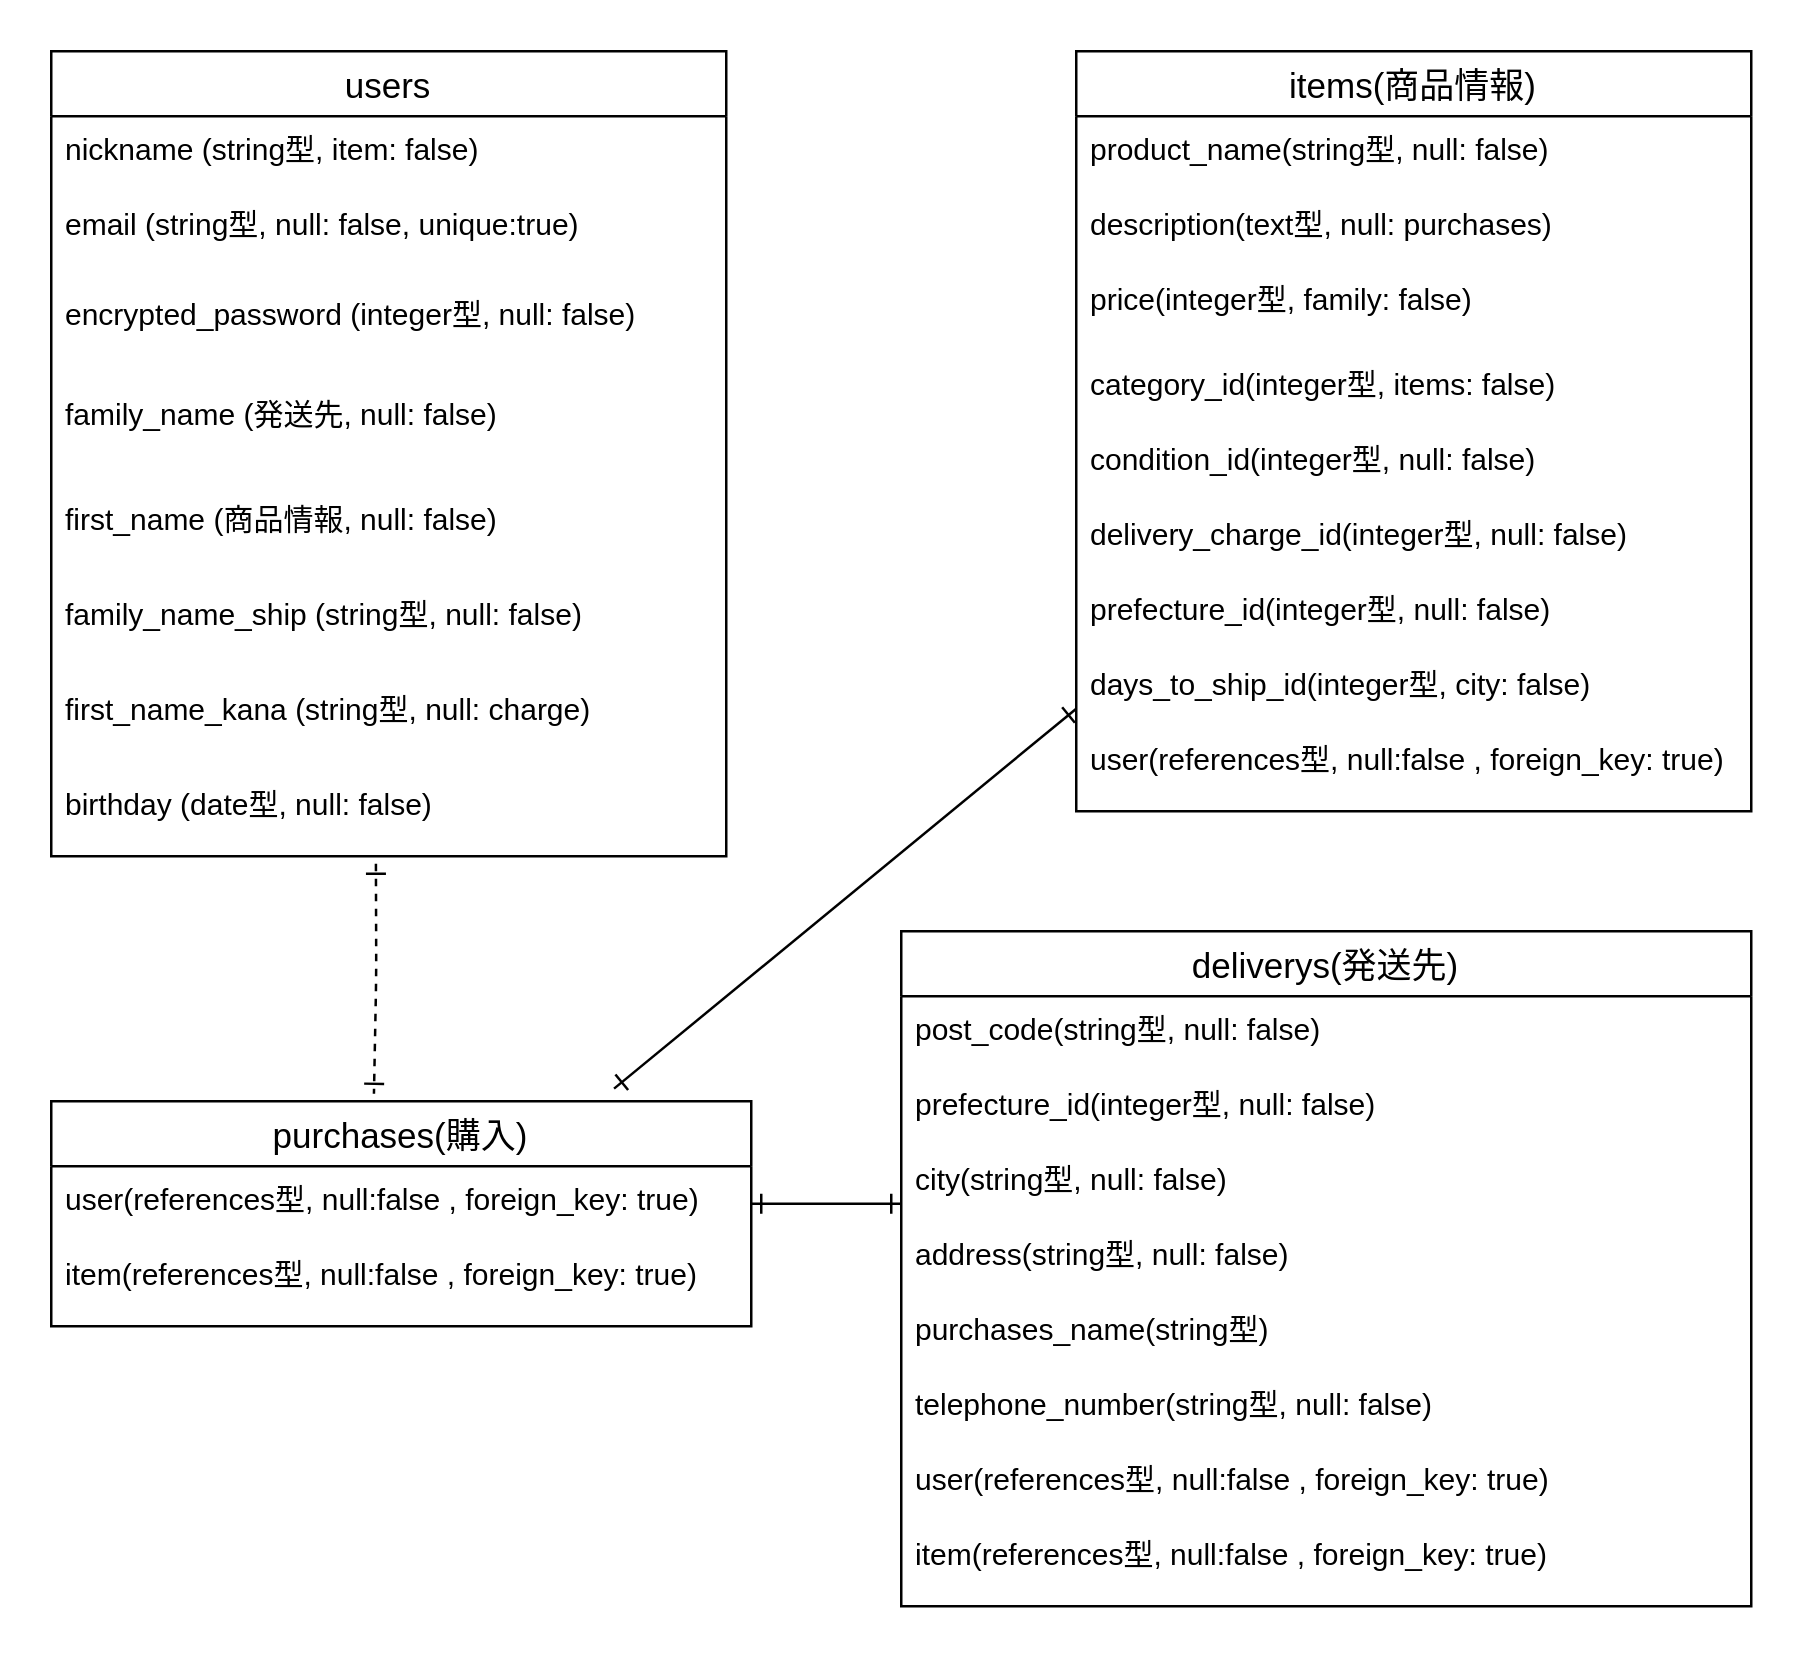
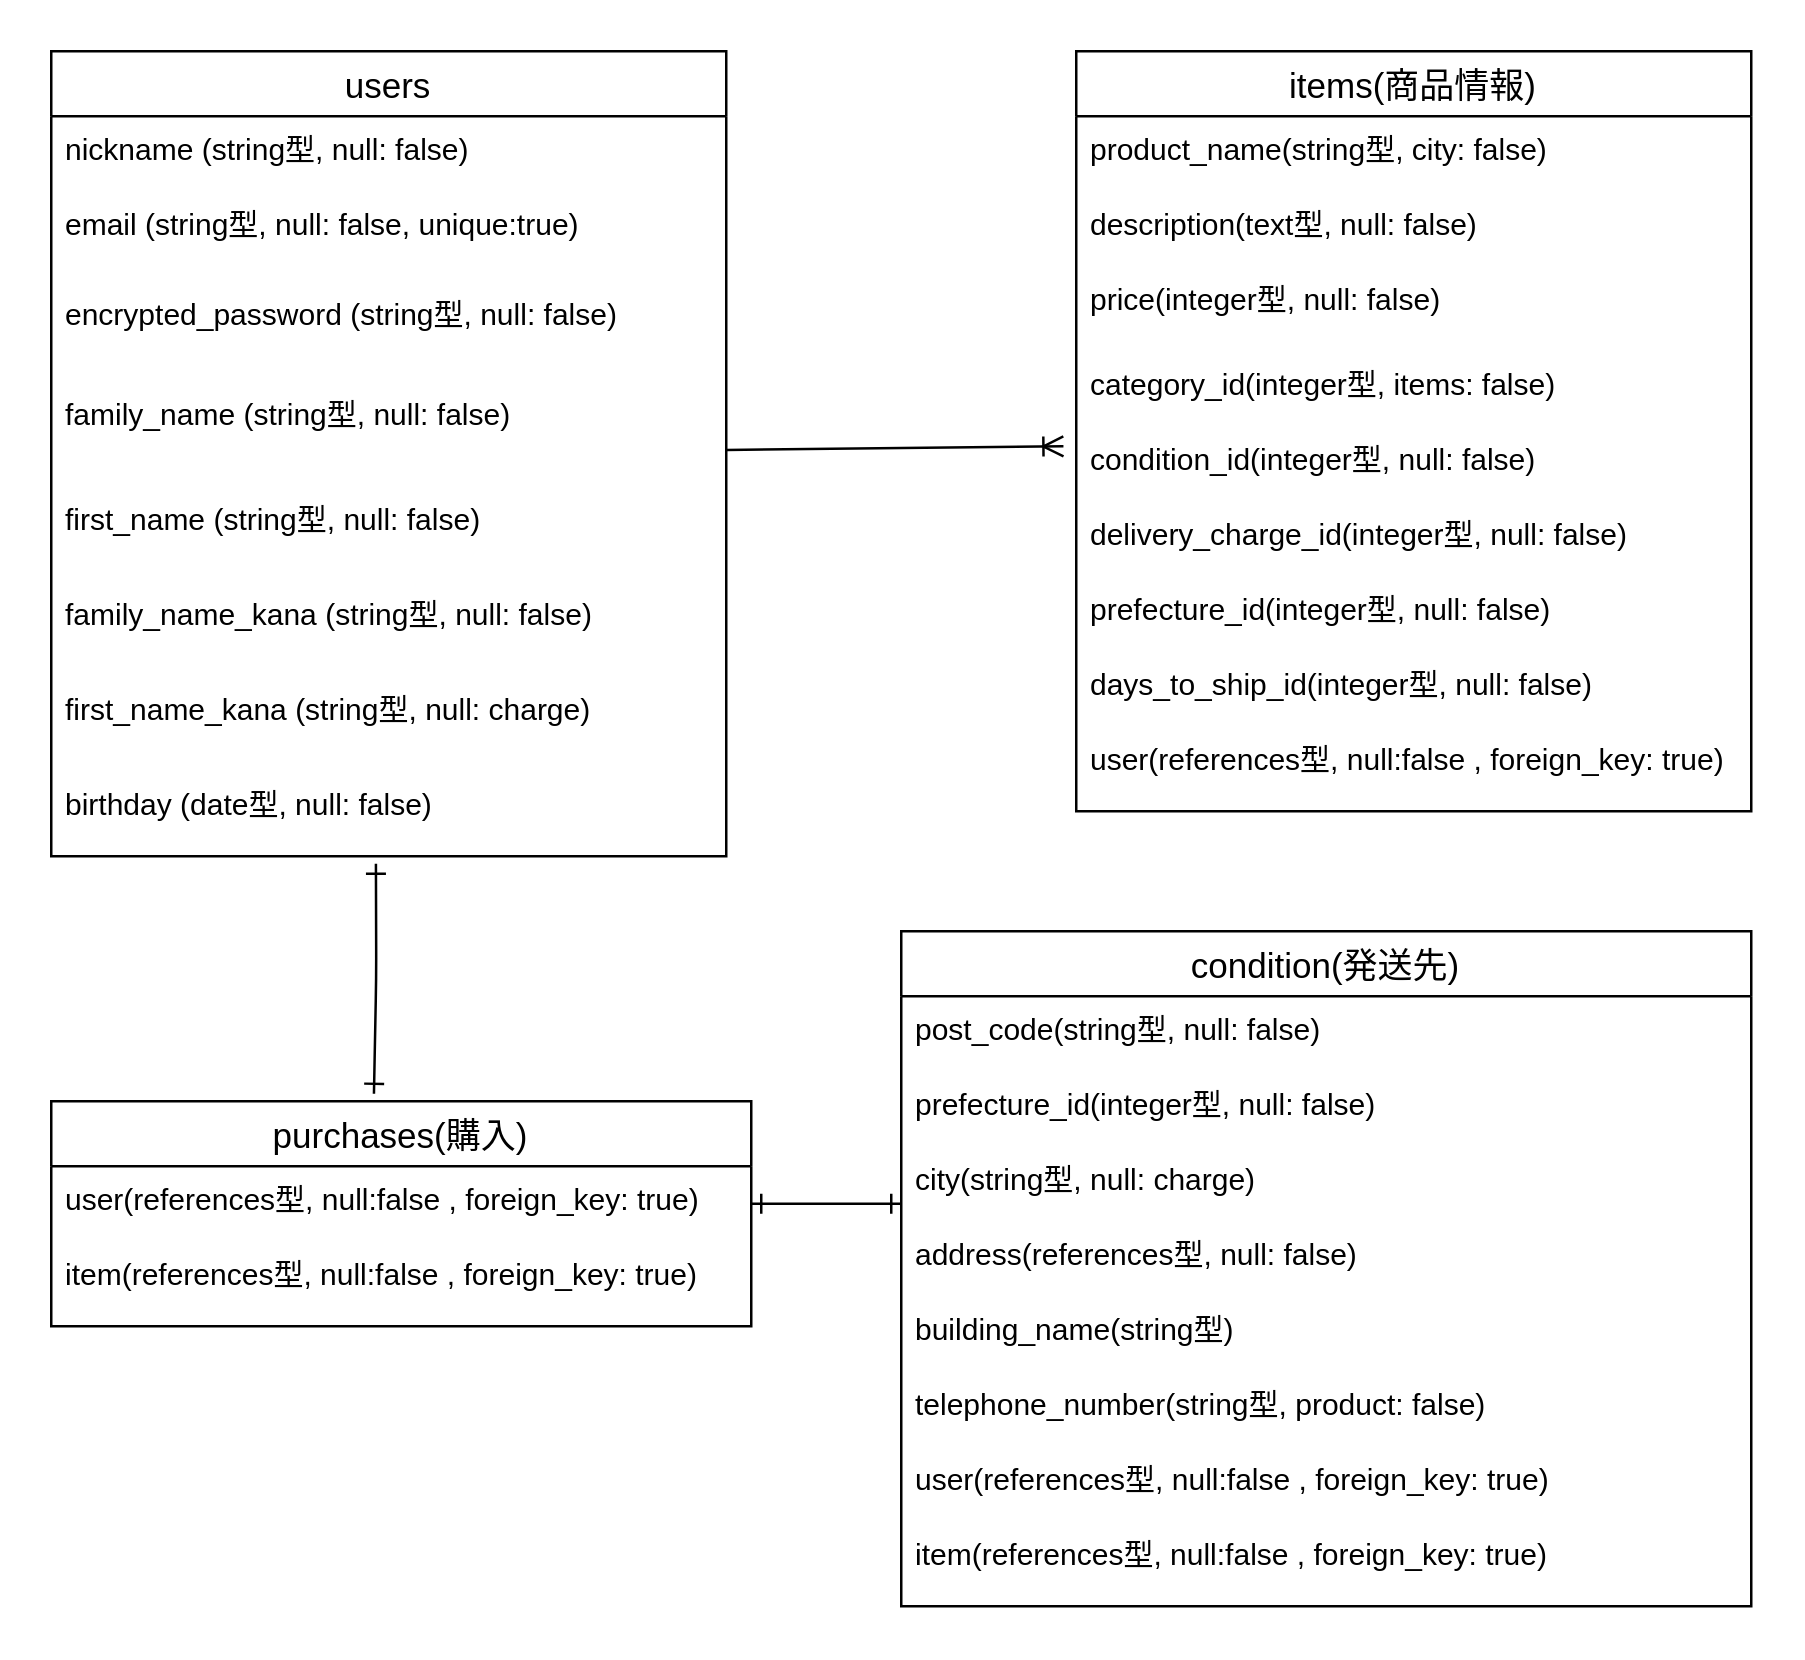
- <mxCell id="5" value="nickname (string型, item: false)" style="text;strokeColor=none;fillColor=none;spacingLeft=4;spacingRight=4;overflow=hidden;rotatable=0;points=[[0,0.5],[1,0.5]];portConstraint=eastwest;fontSize=12;" parent="4" vertex="1"><mxGeometry y="26" width="270" height="30" as="geometry" /></mxCell>
+ <mxCell id="5" value="nickname (string型, null: false)" style="text;strokeColor=none;fillColor=none;spacingLeft=4;spacingRight=4;overflow=hidden;rotatable=0;points=[[0,0.5],[1,0.5]];portConstraint=eastwest;fontSize=12;" parent="4" vertex="1"><mxGeometry y="26" width="270" height="30" as="geometry" /></mxCell>
- <mxCell id="15" value="product_name(string型, null: false)" style="text;strokeColor=none;fillColor=none;spacingLeft=4;spacingRight=4;overflow=hidden;rotatable=0;points=[[0,0.5],[1,0.5]];portConstraint=eastwest;fontSize=12;" parent="14" vertex="1"><mxGeometry y="26" width="270" height="30" as="geometry" /></mxCell>
+ <mxCell id="15" value="product_name(string型, city: false)" style="text;strokeColor=none;fillColor=none;spacingLeft=4;spacingRight=4;overflow=hidden;rotatable=0;points=[[0,0.5],[1,0.5]];portConstraint=eastwest;fontSize=12;" parent="14" vertex="1"><mxGeometry y="26" width="270" height="30" as="geometry" /></mxCell>
- <mxCell id="16" value="description(text型, null: purchases)" style="text;strokeColor=none;fillColor=none;spacingLeft=4;spacingRight=4;overflow=hidden;rotatable=0;points=[[0,0.5],[1,0.5]];portConstraint=eastwest;fontSize=12;" parent="14" vertex="1"><mxGeometry y="56" width="270" height="30" as="geometry" /></mxCell>
+ <mxCell id="16" value="description(text型, null: false)" style="text;strokeColor=none;fillColor=none;spacingLeft=4;spacingRight=4;overflow=hidden;rotatable=0;points=[[0,0.5],[1,0.5]];portConstraint=eastwest;fontSize=12;" parent="14" vertex="1"><mxGeometry y="56" width="270" height="30" as="geometry" /></mxCell>
- <mxCell id="17" value="price(integer型, family: false)" style="text;strokeColor=none;fillColor=none;spacingLeft=4;spacingRight=4;overflow=hidden;rotatable=0;points=[[0,0.5],[1,0.5]];portConstraint=eastwest;fontSize=12;" vertex="1" parent="14"><mxGeometry y="86" width="270" height="34" as="geometry" /></mxCell>
+ <mxCell id="17" value="price(integer型, null: false)" style="text;strokeColor=none;fillColor=none;spacingLeft=4;spacingRight=4;overflow=hidden;rotatable=0;points=[[0,0.5],[1,0.5]];portConstraint=eastwest;fontSize=12;" vertex="1" parent="14"><mxGeometry y="86" width="270" height="34" as="geometry" /></mxCell>
- <mxCell id="7" value="encrypted_password (integer型, null: false)" style="text;strokeColor=none;fillColor=none;spacingLeft=4;spacingRight=4;overflow=hidden;rotatable=0;points=[[0,0.5],[1,0.5]];portConstraint=eastwest;fontSize=12;" parent="4" vertex="1"><mxGeometry y="92" width="270" height="40" as="geometry" /></mxCell>
+ <mxCell id="7" value="encrypted_password (string型, null: false)" style="text;strokeColor=none;fillColor=none;spacingLeft=4;spacingRight=4;overflow=hidden;rotatable=0;points=[[0,0.5],[1,0.5]];portConstraint=eastwest;fontSize=12;" parent="4" vertex="1"><mxGeometry y="92" width="270" height="40" as="geometry" /></mxCell>
- <mxCell id="8" value="family_name (発送先, null: false)" style="text;strokeColor=none;fillColor=none;spacingLeft=4;spacingRight=4;overflow=hidden;rotatable=0;points=[[0,0.5],[1,0.5]];portConstraint=eastwest;fontSize=12;" parent="4" vertex="1"><mxGeometry y="132" width="270" height="42" as="geometry" /></mxCell>
+ <mxCell id="8" value="family_name (string型, null: false)" style="text;strokeColor=none;fillColor=none;spacingLeft=4;spacingRight=4;overflow=hidden;rotatable=0;points=[[0,0.5],[1,0.5]];portConstraint=eastwest;fontSize=12;" parent="4" vertex="1"><mxGeometry y="132" width="270" height="42" as="geometry" /></mxCell>
+ <mxCell id="3" style="edgeStyle=none;html=1;entryX=-0.019;entryY=0.267;entryDx=0;entryDy=0;entryPerimeter=0;endArrow=ERoneToMany;endFill=0;" edge="1" parent="1" source="4" target="19"><mxGeometry relative="1" as="geometry" /></mxCell>
- <mxCell id="9" value="first_name (商品情報, null: false)" style="text;strokeColor=none;fillColor=none;spacingLeft=4;spacingRight=4;overflow=hidden;rotatable=0;points=[[0,0.5],[1,0.5]];portConstraint=eastwest;fontSize=12;" parent="4" vertex="1"><mxGeometry y="174" width="270" height="38" as="geometry" /></mxCell>
+ <mxCell id="9" value="first_name (string型, null: false)" style="text;strokeColor=none;fillColor=none;spacingLeft=4;spacingRight=4;overflow=hidden;rotatable=0;points=[[0,0.5],[1,0.5]];portConstraint=eastwest;fontSize=12;" parent="4" vertex="1"><mxGeometry y="174" width="270" height="38" as="geometry" /></mxCell>
- <mxCell id="10" value="family_name_ship (string型, null: false)" style="text;strokeColor=none;fillColor=none;spacingLeft=4;spacingRight=4;overflow=hidden;rotatable=0;points=[[0,0.5],[1,0.5]];portConstraint=eastwest;fontSize=12;" parent="4" vertex="1"><mxGeometry y="212" width="270" height="38" as="geometry" /></mxCell>
+ <mxCell id="10" value="family_name_kana (string型, null: false)" style="text;strokeColor=none;fillColor=none;spacingLeft=4;spacingRight=4;overflow=hidden;rotatable=0;points=[[0,0.5],[1,0.5]];portConstraint=eastwest;fontSize=12;" parent="4" vertex="1"><mxGeometry y="212" width="270" height="38" as="geometry" /></mxCell>
- <mxCell id="22" value="days_to_ship_id(integer型, city: false)" style="text;strokeColor=none;fillColor=none;spacingLeft=4;spacingRight=4;overflow=hidden;rotatable=0;points=[[0,0.5],[1,0.5]];portConstraint=eastwest;fontSize=12;" parent="14" vertex="1"><mxGeometry y="240" width="270" height="30" as="geometry" /></mxCell>
+ <mxCell id="22" value="days_to_ship_id(integer型, null: false)" style="text;strokeColor=none;fillColor=none;spacingLeft=4;spacingRight=4;overflow=hidden;rotatable=0;points=[[0,0.5],[1,0.5]];portConstraint=eastwest;fontSize=12;" parent="14" vertex="1"><mxGeometry y="240" width="270" height="30" as="geometry" /></mxCell>
- <mxCell id="13" style="edgeStyle=none;html=1;startArrow=ERone;startFill=0;endArrow=ERone;endFill=0;entryX=0.804;entryY=-0.056;entryDx=0;entryDy=0;entryPerimeter=0;" parent="1" source="14" edge="1" target="33"><mxGeometry relative="1" as="geometry"><mxPoint x="260" y="420" as="targetPoint" /></mxGeometry></mxCell>
- <mxCell id="24" value="deliverys(発送先)" style="swimlane;fontStyle=0;childLayout=stackLayout;horizontal=1;startSize=26;horizontalStack=0;resizeParent=1;resizeParentMax=0;resizeLast=0;collapsible=1;marginBottom=0;align=center;fontSize=14;" parent="1" vertex="1"><mxGeometry x="360" y="372" width="340" height="270" as="geometry" /></mxCell>
+ <mxCell id="24" value="condition(発送先)" style="swimlane;fontStyle=0;childLayout=stackLayout;horizontal=1;startSize=26;horizontalStack=0;resizeParent=1;resizeParentMax=0;resizeLast=0;collapsible=1;marginBottom=0;align=center;fontSize=14;" parent="1" vertex="1"><mxGeometry x="360" y="372" width="340" height="270" as="geometry" /></mxCell>
- <mxCell id="2" style="edgeStyle=none;html=1;endArrow=ERone;endFill=0;startArrow=ERone;startFill=0;exitX=0.481;exitY=1.088;exitDx=0;exitDy=0;exitPerimeter=0;entryX=0.461;entryY=-0.033;entryDx=0;entryDy=0;entryPerimeter=0;dashed=1;" parent="1" source="12" edge="1" target="33"><mxGeometry relative="1" as="geometry"><mxPoint x="150" y="427" as="targetPoint" /><Array as="points"><mxPoint x="150" y="390" /></Array></mxGeometry></mxCell>
+ <mxCell id="2" style="edgeStyle=none;html=1;endArrow=ERone;endFill=0;startArrow=ERone;startFill=0;exitX=0.481;exitY=1.088;exitDx=0;exitDy=0;exitPerimeter=0;entryX=0.461;entryY=-0.033;entryDx=0;entryDy=0;entryPerimeter=0;" parent="1" source="12" edge="1" target="33"><mxGeometry relative="1" as="geometry"><mxPoint x="150" y="427" as="targetPoint" /><Array as="points"><mxPoint x="150" y="390" /></Array></mxGeometry></mxCell>
- <mxCell id="27" value="city(string型, null: false)" style="text;strokeColor=none;fillColor=none;spacingLeft=4;spacingRight=4;overflow=hidden;rotatable=0;points=[[0,0.5],[1,0.5]];portConstraint=eastwest;fontSize=12;" parent="24" vertex="1"><mxGeometry y="86" width="340" height="30" as="geometry" /></mxCell>
+ <mxCell id="27" value="city(string型, null: charge)" style="text;strokeColor=none;fillColor=none;spacingLeft=4;spacingRight=4;overflow=hidden;rotatable=0;points=[[0,0.5],[1,0.5]];portConstraint=eastwest;fontSize=12;" parent="24" vertex="1"><mxGeometry y="86" width="340" height="30" as="geometry" /></mxCell>
- <mxCell id="28" value="address(string型, null: false)" style="text;strokeColor=none;fillColor=none;spacingLeft=4;spacingRight=4;overflow=hidden;rotatable=0;points=[[0,0.5],[1,0.5]];portConstraint=eastwest;fontSize=12;" parent="24" vertex="1"><mxGeometry y="116" width="340" height="30" as="geometry" /></mxCell>
+ <mxCell id="28" value="address(references型, null: false)" style="text;strokeColor=none;fillColor=none;spacingLeft=4;spacingRight=4;overflow=hidden;rotatable=0;points=[[0,0.5],[1,0.5]];portConstraint=eastwest;fontSize=12;" parent="24" vertex="1"><mxGeometry y="116" width="340" height="30" as="geometry" /></mxCell>
- <mxCell id="29" value="purchases_name(string型)" style="text;strokeColor=none;fillColor=none;spacingLeft=4;spacingRight=4;overflow=hidden;rotatable=0;points=[[0,0.5],[1,0.5]];portConstraint=eastwest;fontSize=12;" parent="24" vertex="1"><mxGeometry y="146" width="340" height="30" as="geometry" /></mxCell>
+ <mxCell id="29" value="building_name(string型)" style="text;strokeColor=none;fillColor=none;spacingLeft=4;spacingRight=4;overflow=hidden;rotatable=0;points=[[0,0.5],[1,0.5]];portConstraint=eastwest;fontSize=12;" parent="24" vertex="1"><mxGeometry y="146" width="340" height="30" as="geometry" /></mxCell>
- <mxCell id="30" value="telephone_number(string型, null: false)" style="text;strokeColor=none;fillColor=none;spacingLeft=4;spacingRight=4;overflow=hidden;rotatable=0;points=[[0,0.5],[1,0.5]];portConstraint=eastwest;fontSize=12;" parent="24" vertex="1"><mxGeometry y="176" width="340" height="30" as="geometry" /></mxCell>
+ <mxCell id="30" value="telephone_number(string型, product: false)" style="text;strokeColor=none;fillColor=none;spacingLeft=4;spacingRight=4;overflow=hidden;rotatable=0;points=[[0,0.5],[1,0.5]];portConstraint=eastwest;fontSize=12;" parent="24" vertex="1"><mxGeometry y="176" width="340" height="30" as="geometry" /></mxCell>
